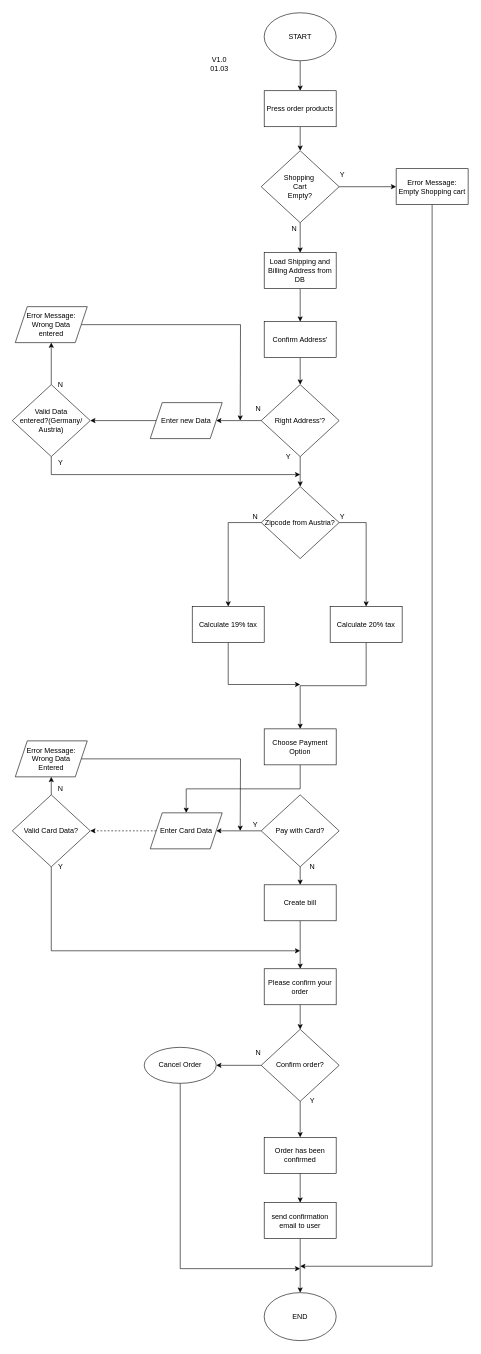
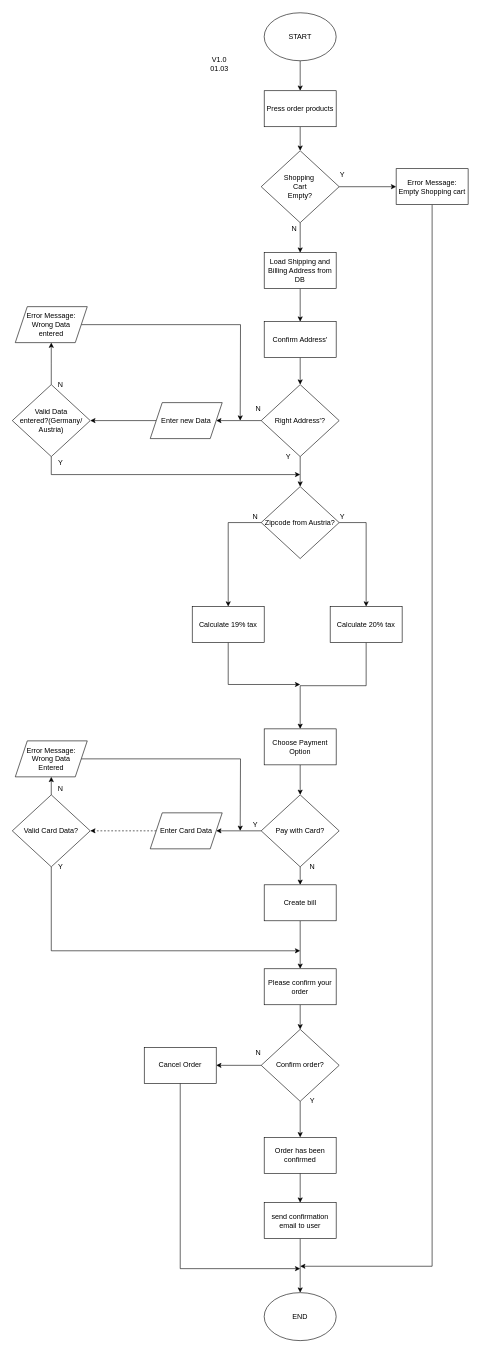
- <mxCell id="24" style="edgeStyle=orthogonalEdgeStyle;rounded=0;orthogonalLoop=1;jettySize=auto;html=1;exitX=0.5;exitY=1;exitDx=0;exitDy=0;" parent="1" source="25" target="43" edge="1"><mxGeometry relative="1" as="geometry" /></mxCell>
+ <mxCell id="24" style="edgeStyle=orthogonalEdgeStyle;rounded=0;orthogonalLoop=1;jettySize=auto;html=1;exitX=0.5;exitY=1;exitDx=0;exitDy=0;entryX=0.5;entryY=0;entryDx=0;entryDy=0;" parent="1" source="25" target="28" edge="1"><mxGeometry relative="1" as="geometry" /></mxCell>
- <mxCell id="37" value="Cancel Order" style="ellipse;whiteSpace=wrap;html=1;" parent="1" vertex="1"><mxGeometry x="240" y="1745" width="120" height="60" as="geometry" /></mxCell>
+ <mxCell id="37" value="Cancel Order" style="rounded=0;whiteSpace=wrap;html=1;" parent="1" vertex="1"><mxGeometry x="240" y="1745" width="120" height="60" as="geometry" /></mxCell>
